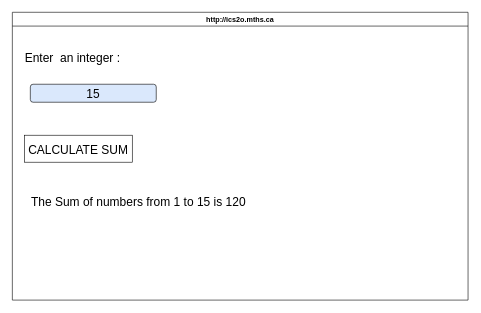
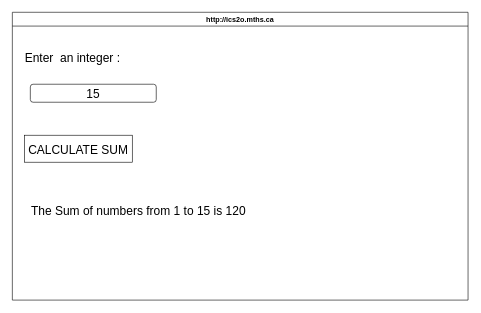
- <mxCell id="4" value="15" style="rounded=1;whiteSpace=wrap;html=1;fontSize=20;fillColor=#dae8fc;" vertex="1" parent="2"><mxGeometry x="30" y="120" width="210" height="30" as="geometry" /></mxCell>
+ <mxCell id="4" value="15" style="rounded=1;whiteSpace=wrap;html=1;fontSize=20;" vertex="1" parent="2"><mxGeometry x="30" y="120" width="210" height="30" as="geometry" /></mxCell>
- <mxCell id="6" value="The Sum of numbers from 1 to 15 is 120" style="text;html=1;align=center;verticalAlign=middle;resizable=0;points=[];autosize=1;strokeColor=none;fillColor=none;fontSize=20;" vertex="1" parent="2"><mxGeometry x="20" y="295" width="380" height="40" as="geometry" /></mxCell>
+ <mxCell id="6" value="The Sum of numbers from 1 to 15 is 120" style="text;html=1;align=center;verticalAlign=middle;resizable=0;points=[];autosize=1;strokeColor=none;fillColor=none;fontSize=20;" vertex="1" parent="2"><mxGeometry x="20" y="310" width="380" height="40" as="geometry" /></mxCell>
